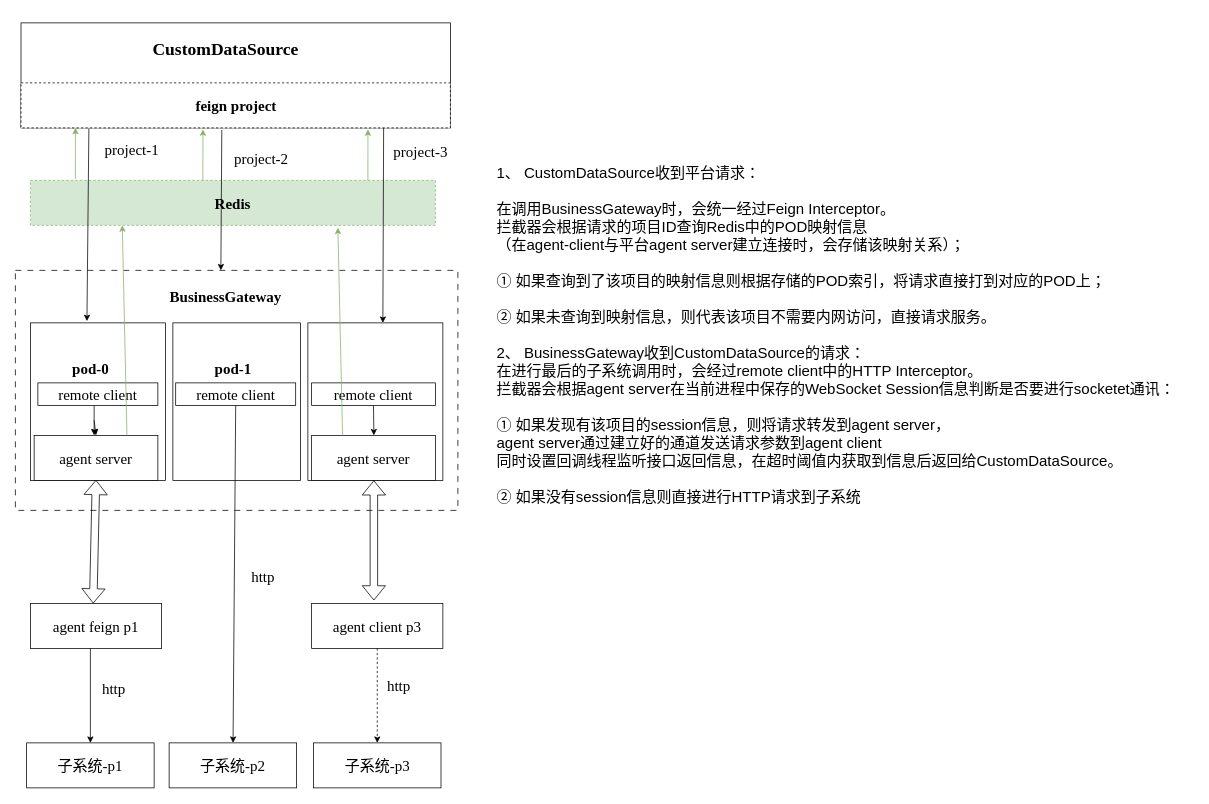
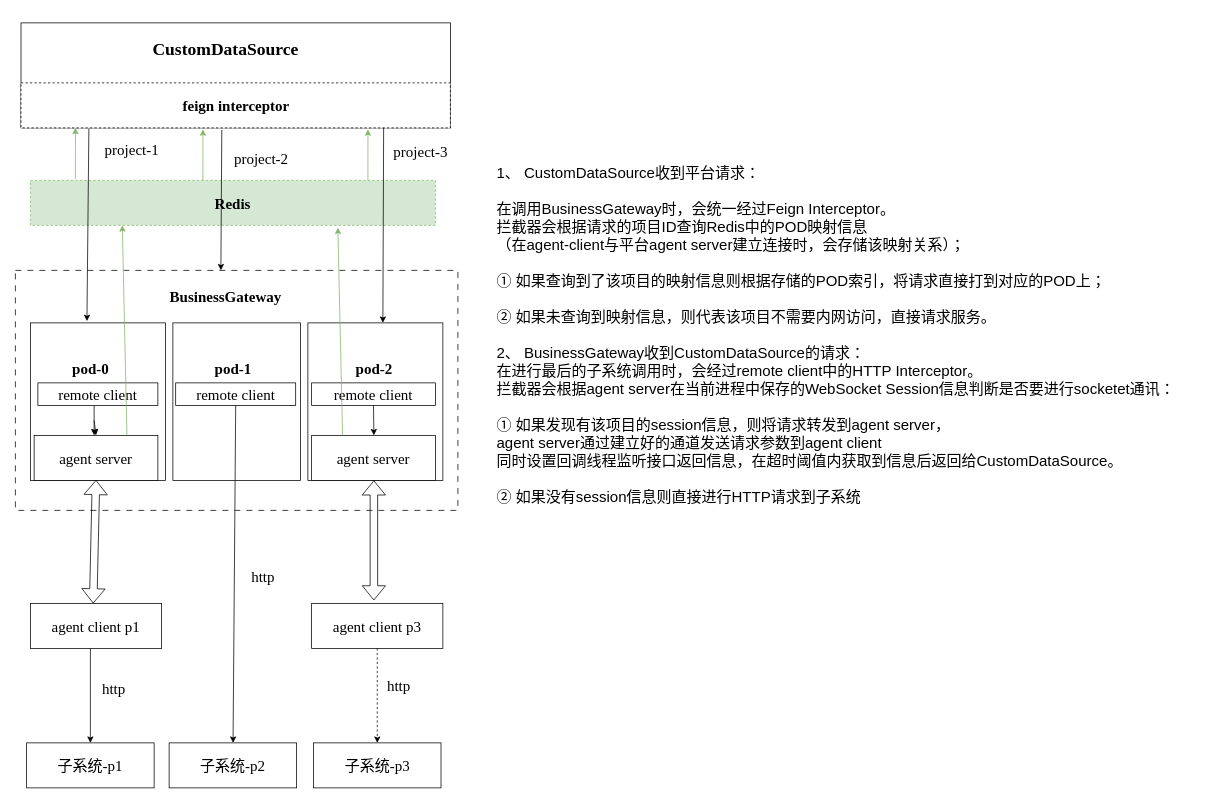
- <mxCell id="27" value="&lt;h4&gt;feign project&lt;/h4&gt;" style="rounded=0;whiteSpace=wrap;html=1;hachureGap=4;fontFamily=Garamond;fontSize=20;labelBackgroundColor=none;dashed=1;" parent="1" vertex="1"><mxGeometry x="27.5" y="110" width="572.5" height="60" as="geometry" /></mxCell>
+ <mxCell id="27" value="&lt;h4&gt;feign interceptor&lt;/h4&gt;" style="rounded=0;whiteSpace=wrap;html=1;hachureGap=4;fontFamily=Garamond;fontSize=20;labelBackgroundColor=none;dashed=1;" parent="1" vertex="1"><mxGeometry x="27.5" y="110" width="572.5" height="60" as="geometry" /></mxCell>
+ <mxCell id="38" value="pod-2" style="text;html=1;align=center;verticalAlign=middle;resizable=0;points=[];autosize=1;strokeColor=none;fillColor=none;fontSize=20;fontFamily=Garamond;fontStyle=1;rounded=0;labelBackgroundColor=none;" vertex="1" parent="1"><mxGeometry x="457.5" y="470" width="80" height="40" as="geometry" /></mxCell>
- <mxCell id="8" value="agent feign p1" style="rounded=0;whiteSpace=wrap;html=1;hachureGap=4;fontFamily=Garamond;fontSize=20;labelBackgroundColor=none;" parent="1" vertex="1"><mxGeometry x="40" y="804.01" width="175" height="60" as="geometry" /></mxCell>
+ <mxCell id="8" value="agent client p1" style="rounded=0;whiteSpace=wrap;html=1;hachureGap=4;fontFamily=Garamond;fontSize=20;labelBackgroundColor=none;" parent="1" vertex="1"><mxGeometry x="40" y="804.01" width="175" height="60" as="geometry" /></mxCell>
